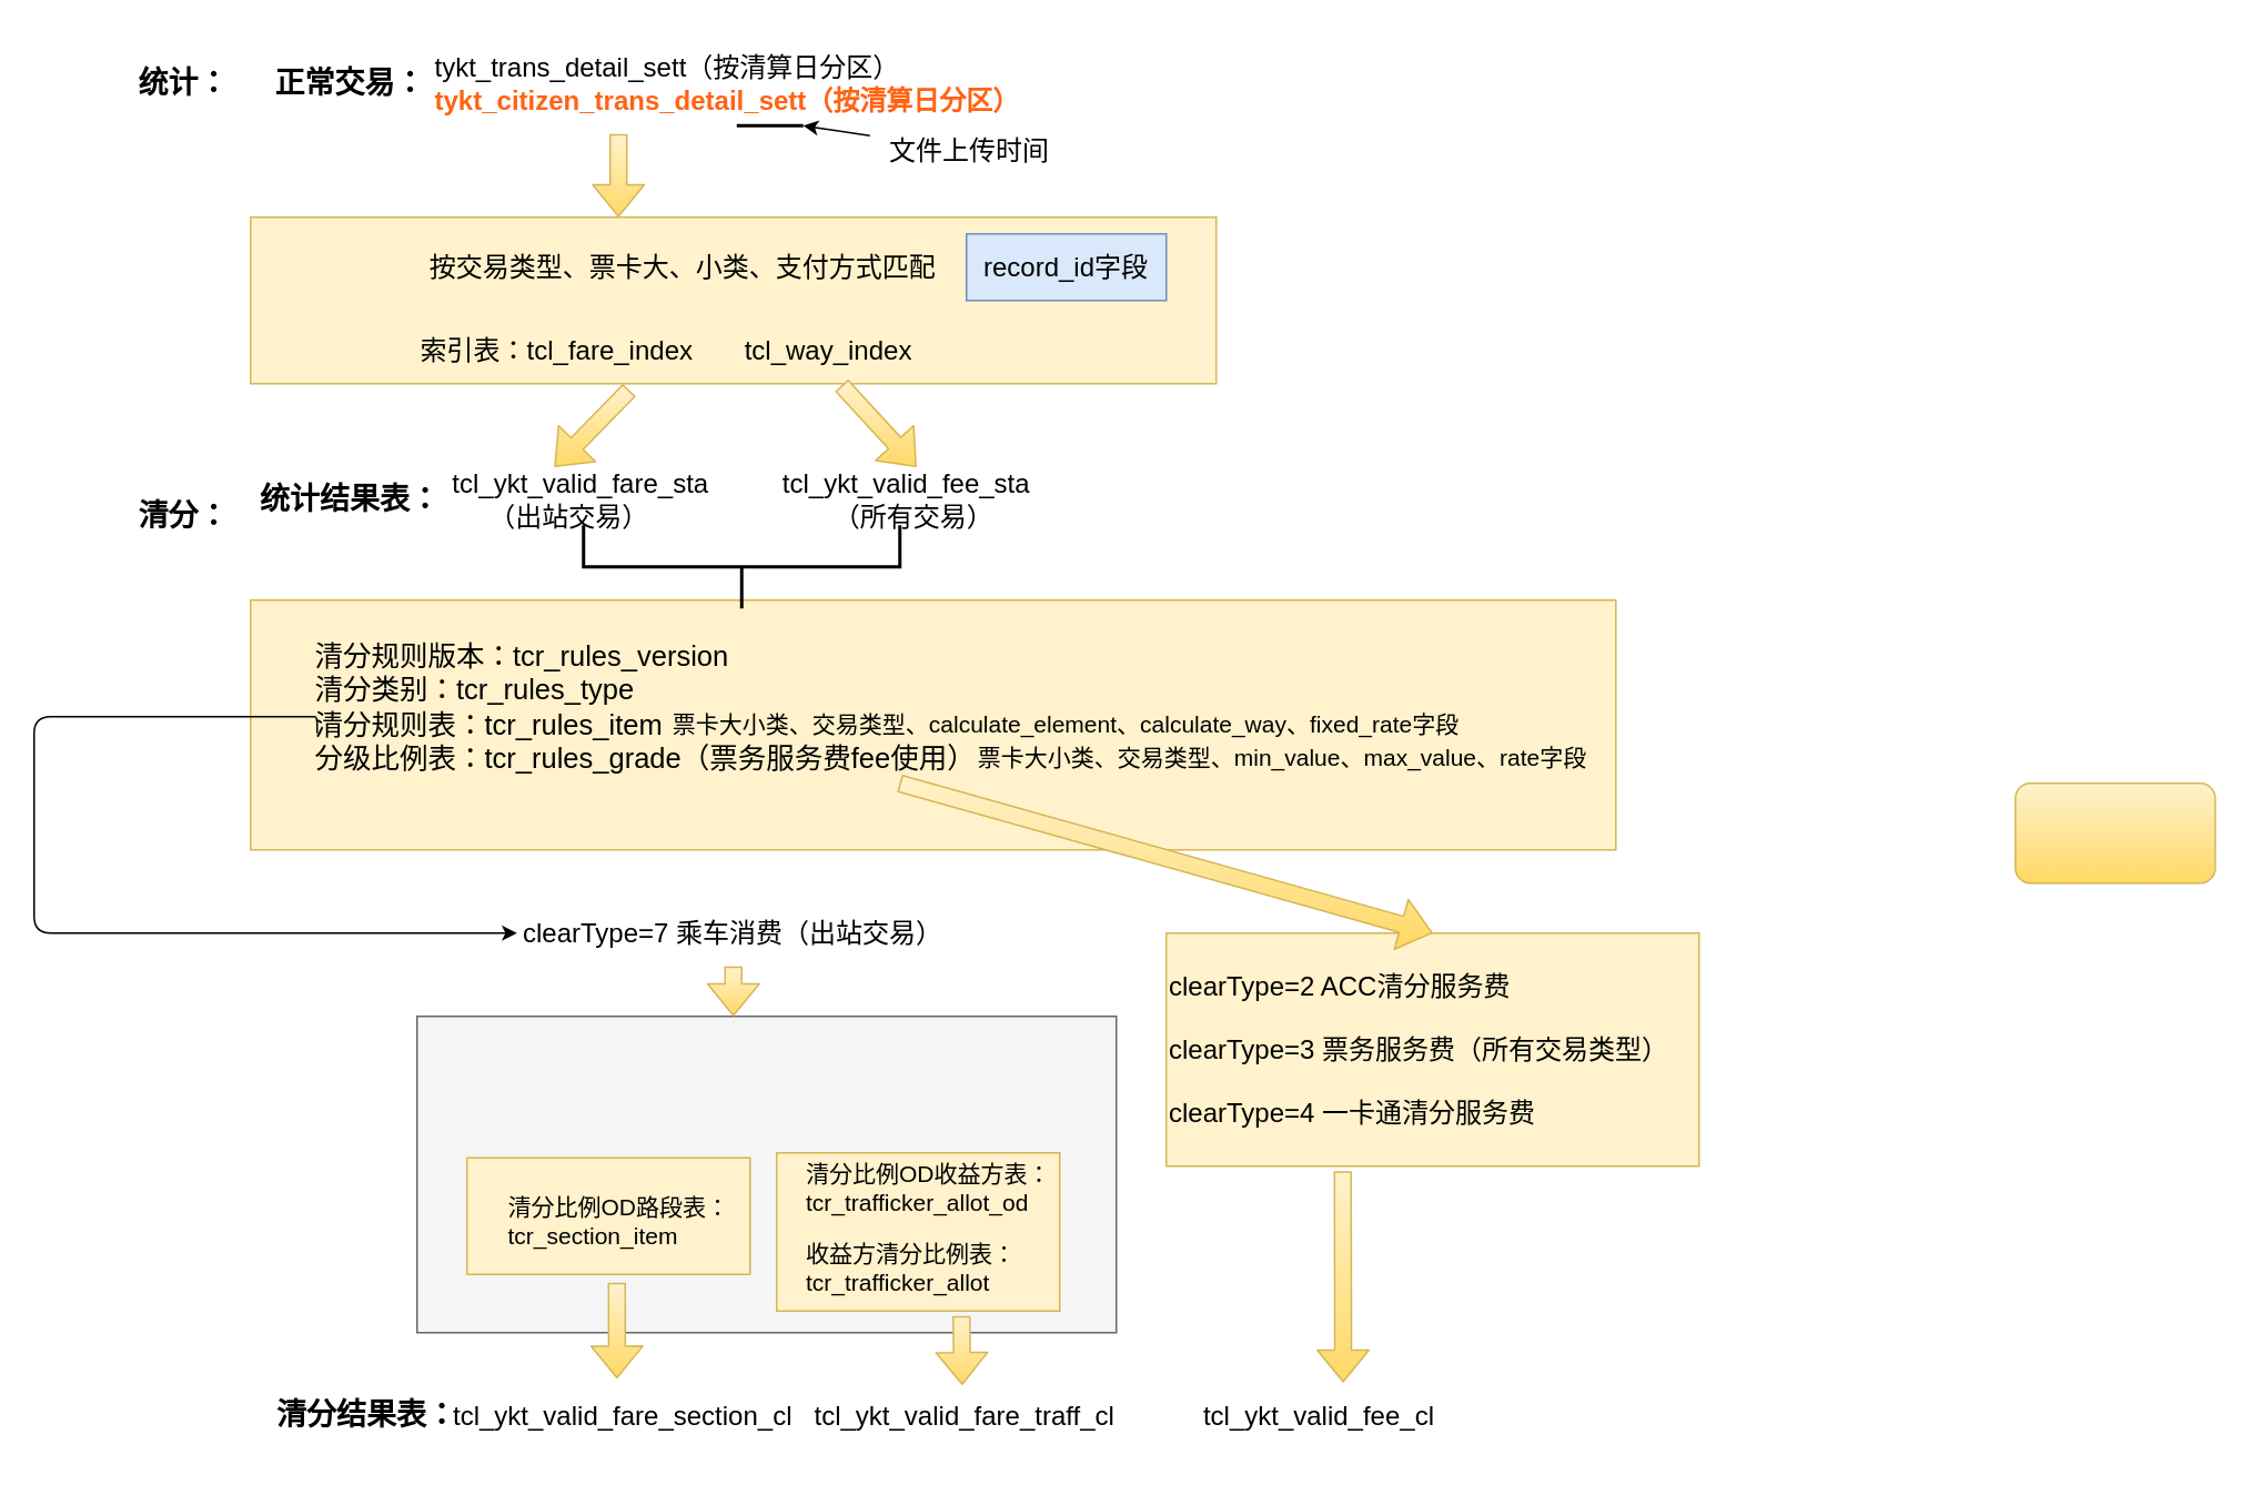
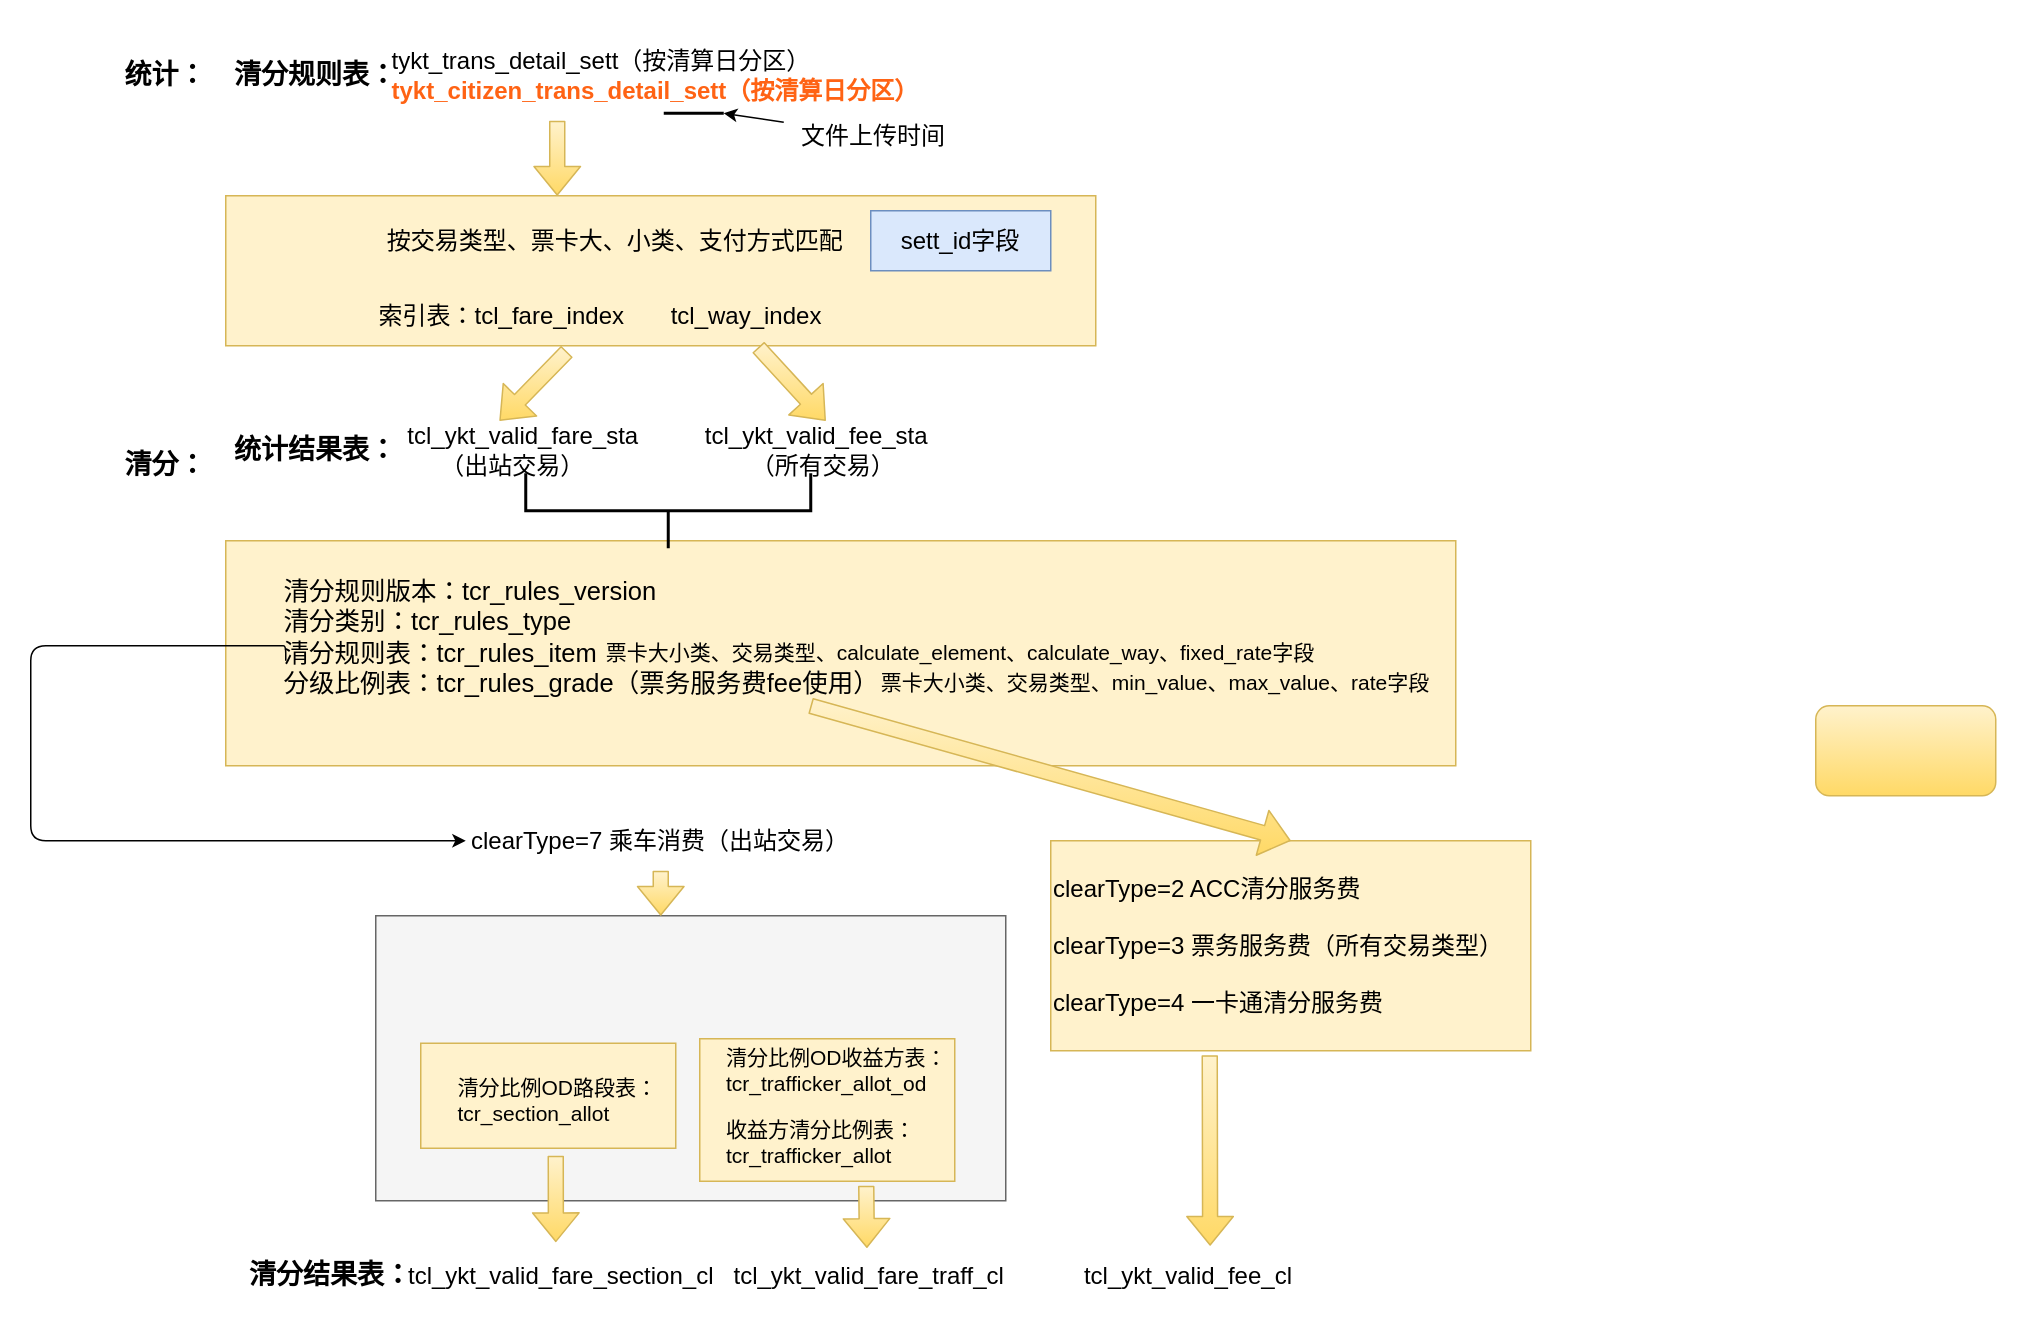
- <mxCell id="7" value="&lt;font style=&quot;font-size: 18px&quot;&gt;&lt;b&gt;正常交易：&lt;/b&gt;&lt;/font&gt;" style="text;html=1;strokeColor=none;fillColor=none;align=center;verticalAlign=middle;whiteSpace=wrap;rounded=0;" vertex="1" parent="1"><mxGeometry x="140" y="40" width="140" height="20" as="geometry" /></mxCell>
+ <mxCell id="7" value="&lt;font style=&quot;font-size: 18px&quot;&gt;&lt;b&gt;清分规则表：&lt;/b&gt;&lt;/font&gt;" style="text;html=1;strokeColor=none;fillColor=none;align=center;verticalAlign=middle;whiteSpace=wrap;rounded=0;" vertex="1" parent="1"><mxGeometry x="140" y="40" width="140" height="20" as="geometry" /></mxCell>
- <mxCell id="14" value="&lt;span style=&quot;font-size: 16px&quot;&gt;record_id字段&lt;/span&gt;" style="text;html=1;strokeColor=#6c8ebf;fillColor=#dae8fc;align=center;verticalAlign=middle;whiteSpace=wrap;rounded=0;" vertex="1" parent="1"><mxGeometry x="580" y="140" width="120" height="40" as="geometry" /></mxCell>
+ <mxCell id="14" value="&lt;span style=&quot;font-size: 16px&quot;&gt;sett_id字段&lt;/span&gt;" style="text;html=1;strokeColor=#6c8ebf;fillColor=#dae8fc;align=center;verticalAlign=middle;whiteSpace=wrap;rounded=0;" vertex="1" parent="1"><mxGeometry x="580" y="140" width="120" height="40" as="geometry" /></mxCell>
- <mxCell id="21" value="&lt;font style=&quot;font-size: 14px&quot;&gt;清分比例OD路段表：tcr_section_item&lt;/font&gt;" style="text;whiteSpace=wrap;html=1;" vertex="1" parent="1"><mxGeometry x="303" y="710" width="140" height="60" as="geometry" /></mxCell>
+ <mxCell id="21" value="&lt;font style=&quot;font-size: 14px&quot;&gt;清分比例OD路段表：tcr_section_allot&lt;/font&gt;" style="text;whiteSpace=wrap;html=1;" vertex="1" parent="1"><mxGeometry x="303" y="710" width="140" height="60" as="geometry" /></mxCell>
